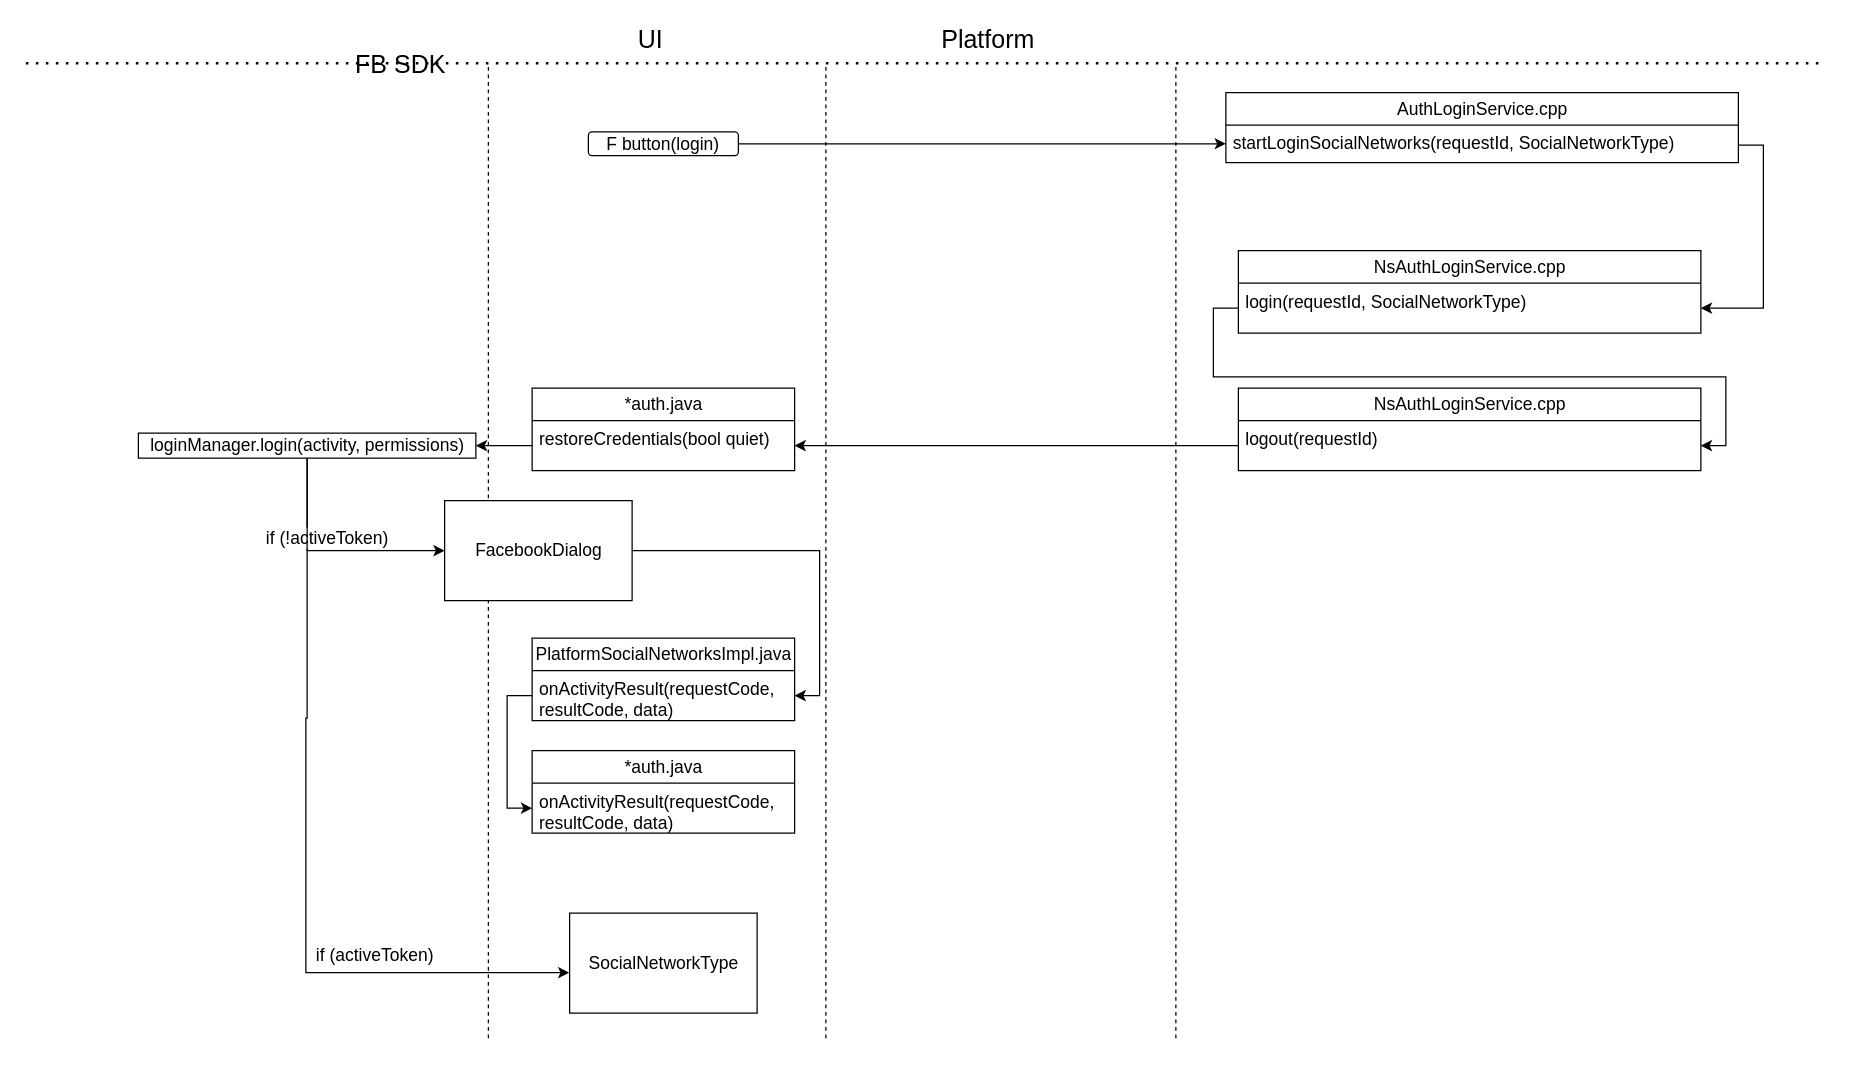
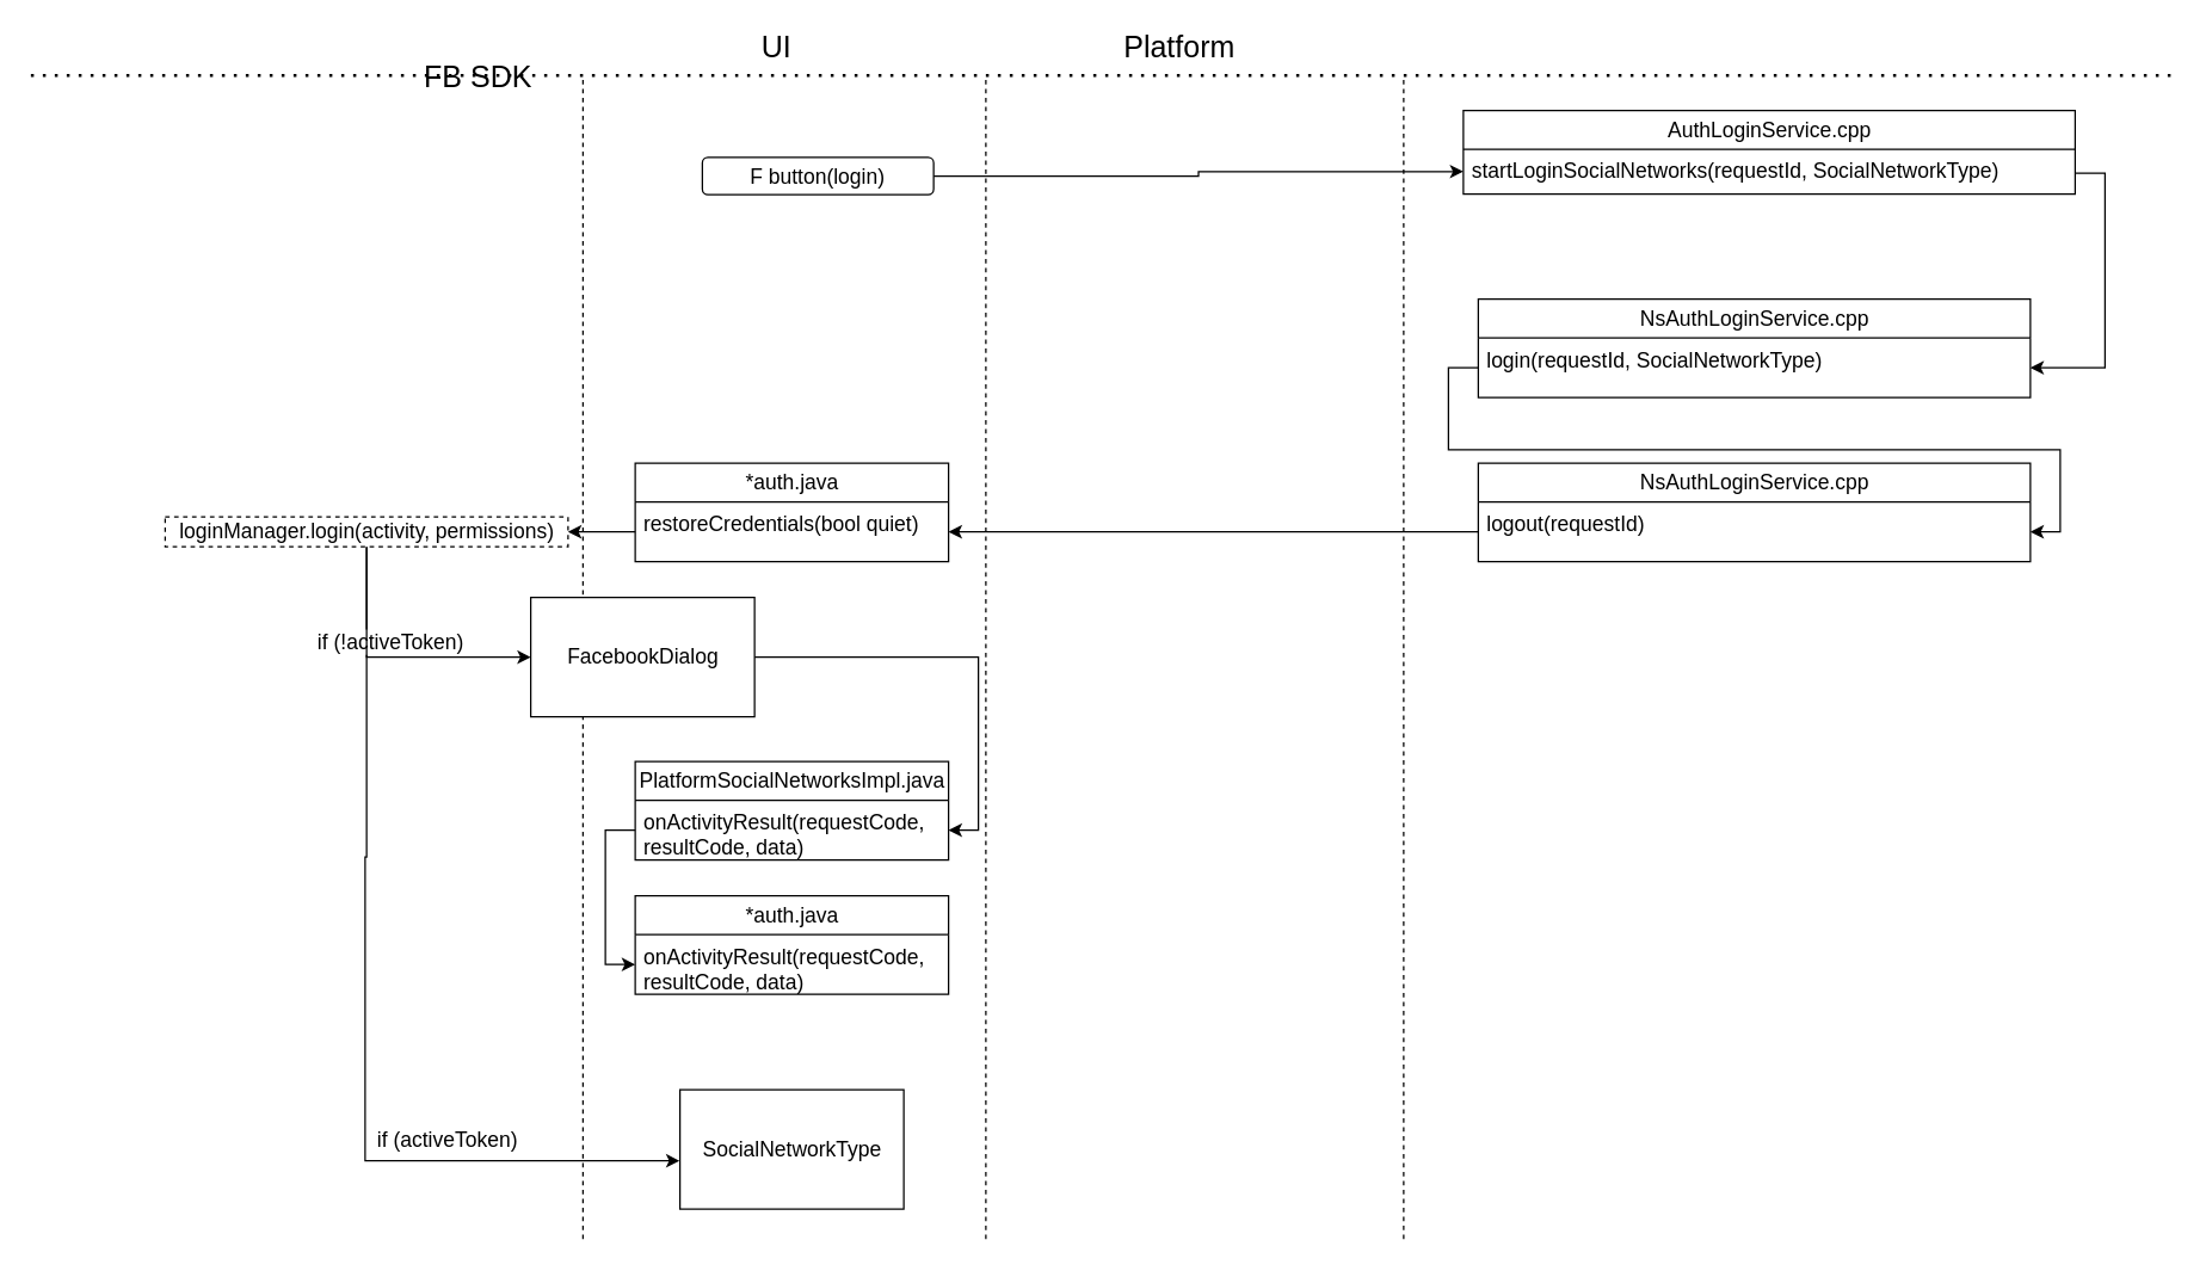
- <mxCell id="8" value="F button(login)&lt;br style=&quot;font-size: 14px;&quot;&gt;" style="rounded=1;whiteSpace=wrap;html=1;fontSize=14;" vertex="1" parent="1"><mxGeometry x="470" y="105" width="120" height="19" as="geometry" /></mxCell>
+ <mxCell id="8" value="F button(login)&lt;br style=&quot;font-size: 14px;&quot;&gt;" style="rounded=1;whiteSpace=wrap;html=1;fontSize=14;" vertex="1" parent="1"><mxGeometry x="470" y="105" width="155" height="25" as="geometry" /></mxCell>
- <mxCell id="21" value="loginManager.login(activity, permissions)" style="html=1;fontSize=14;" vertex="1" parent="1"><mxGeometry x="110" y="346" width="270" height="20" as="geometry" /></mxCell>
+ <mxCell id="21" value="loginManager.login(activity, permissions)" style="html=1;fontSize=14;dashed=1;" vertex="1" parent="1"><mxGeometry x="110" y="346" width="270" height="20" as="geometry" /></mxCell>
